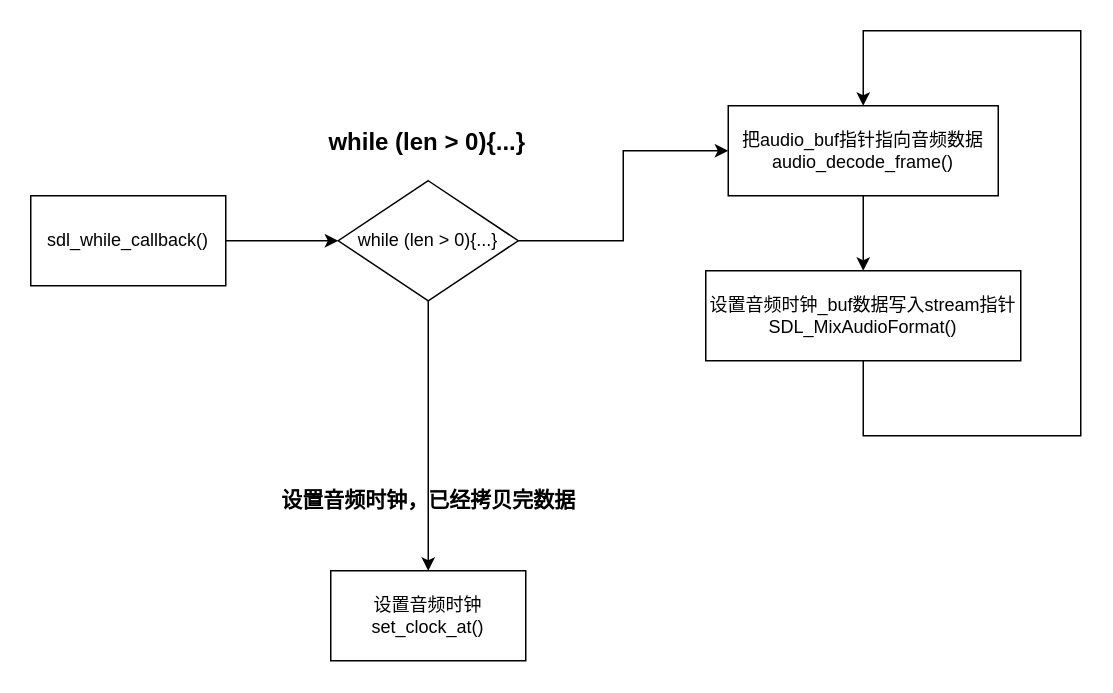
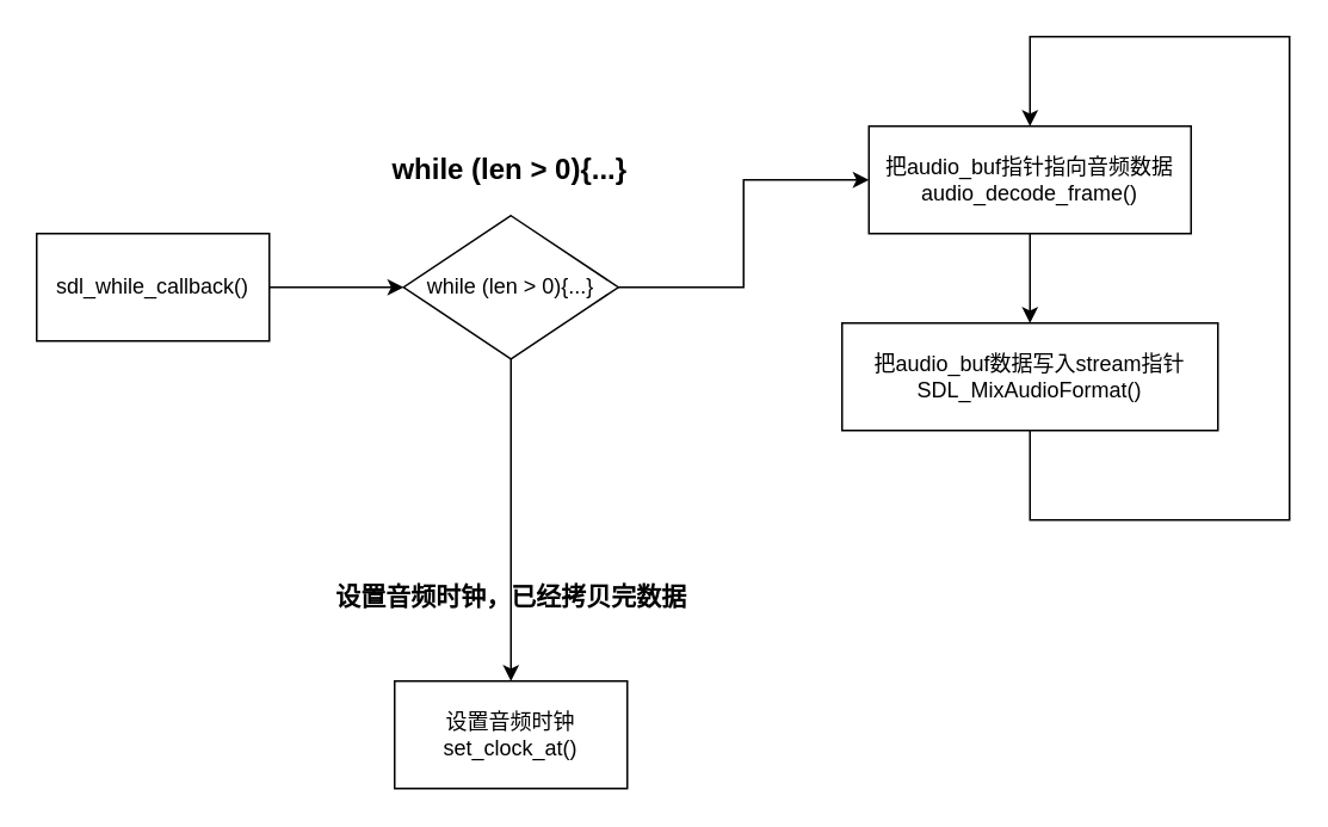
- <mxCell id="11" value="设置音频时钟_buf数据写入stream指针&lt;br&gt;SDL_MixAudioFormat()" style="rounded=0;whiteSpace=wrap;html=1;" parent="1" vertex="1"><mxGeometry x="470" y="180" width="210" height="60" as="geometry" /></mxCell>
+ <mxCell id="11" value="把audio_buf数据写入stream指针&lt;br&gt;SDL_MixAudioFormat()" style="rounded=0;whiteSpace=wrap;html=1;" parent="1" vertex="1"><mxGeometry x="470" y="180" width="210" height="60" as="geometry" /></mxCell>
